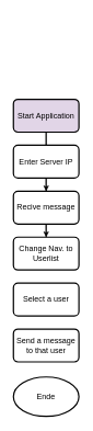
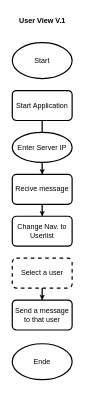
+ <mxCell id="5" value="User View V.1" style="text;align=center;fontStyle=1;verticalAlign=middle;spacingLeft=3;spacingRight=3;strokeColor=none;rotatable=0;points=[[0,0.5],[1,0.5]];portConstraint=eastwest;html=1;" vertex="1" parent="1"><mxGeometry x="30" y="20" width="80" height="26" as="geometry" /></mxCell>
+ <mxCell id="2" value="Start" style="strokeWidth=2;html=1;shape=mxgraph.flowchart.start_1;whiteSpace=wrap;" vertex="1" parent="1"><mxGeometry x="20" y="70" width="100" height="60" as="geometry" /></mxCell>
- <mxCell id="4" value="Start Application" style="rounded=1;whiteSpace=wrap;html=1;absoluteArcSize=1;arcSize=14;strokeWidth=2;fillColor=#e1d5e7;" vertex="1" parent="1"><mxGeometry x="20" y="150" width="100" height="50" as="geometry" /></mxCell>
+ <mxCell id="4" value="Start Application" style="rounded=1;whiteSpace=wrap;html=1;absoluteArcSize=1;arcSize=14;strokeWidth=2;" vertex="1" parent="1"><mxGeometry x="20" y="150" width="100" height="50" as="geometry" /></mxCell>
- <mxCell id="10" value="Enter Server IP" style="rounded=1;whiteSpace=wrap;html=1;absoluteArcSize=1;arcSize=14;strokeWidth=2;" vertex="1" parent="1"><mxGeometry x="20" y="220" width="100" height="50" as="geometry" /></mxCell>
+ <mxCell id="10" value="Enter Server IP" style="ellipse;whiteSpace=wrap;html=1;absoluteArcSize=1;arcSize=14;strokeWidth=2;" vertex="1" parent="1"><mxGeometry x="20" y="220" width="100" height="50" as="geometry" /></mxCell>
- <mxCell id="12" value="Select a user" style="rounded=1;whiteSpace=wrap;html=1;absoluteArcSize=1;arcSize=14;strokeWidth=2;" vertex="1" parent="1"><mxGeometry x="20" y="430" width="100" height="50" as="geometry" /></mxCell>
+ <mxCell id="12" value="Select a user" style="rounded=1;whiteSpace=wrap;html=1;absoluteArcSize=1;arcSize=14;strokeWidth=2;dashed=1;" vertex="1" parent="1"><mxGeometry x="20" y="430" width="100" height="50" as="geometry" /></mxCell>
+ <mxCell id="11" style="edgeStyle=orthogonalEdgeStyle;rounded=0;orthogonalLoop=1;jettySize=auto;html=1;" edge="1" parent="1" source="12" target="13"><mxGeometry relative="1" as="geometry" /></mxCell>
